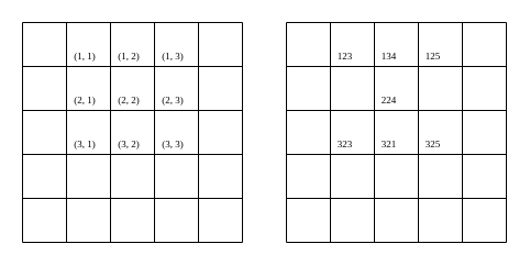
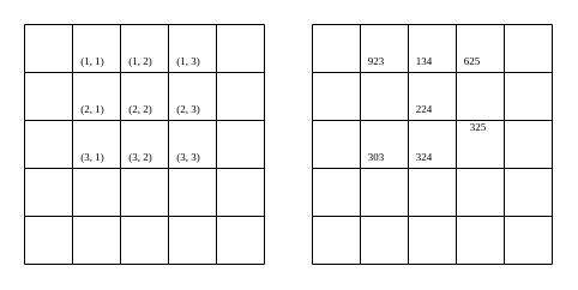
- <mxCell id="40" value="123" style="text;strokeColor=none;fillColor=none;align=center;verticalAlign=middle;rounded=0;fontFamily=Verdana;fontSize=9;fontColor=#000000;" vertex="1" parent="32"><mxGeometry x="38.5" y="20" width="30" height="20" as="geometry" /></mxCell>
+ <mxCell id="40" value="923" style="text;strokeColor=none;fillColor=none;align=center;verticalAlign=middle;rounded=0;fontFamily=Verdana;fontSize=9;fontColor=#000000;" vertex="1" parent="32"><mxGeometry x="38.5" y="20" width="30" height="20" as="geometry" /></mxCell>
- <mxCell id="41" value="125" style="text;strokeColor=none;fillColor=none;align=center;verticalAlign=middle;rounded=0;fontFamily=Verdana;fontSize=9;fontColor=#000000;" vertex="1" parent="32"><mxGeometry x="118.5" y="20" width="30" height="20" as="geometry" /></mxCell>
+ <mxCell id="41" value="625" style="text;strokeColor=none;fillColor=none;align=center;verticalAlign=middle;rounded=0;fontFamily=Verdana;fontSize=9;fontColor=#000000;" vertex="1" parent="32"><mxGeometry x="118.5" y="20" width="30" height="20" as="geometry" /></mxCell>
- <mxCell id="45" value="323" style="text;strokeColor=none;fillColor=none;align=center;verticalAlign=middle;rounded=0;fontFamily=Verdana;fontSize=9;fontColor=#000000;" vertex="1" parent="32"><mxGeometry x="38.5" y="100" width="30" height="20" as="geometry" /></mxCell>
+ <mxCell id="45" value="303" style="text;strokeColor=none;fillColor=none;align=center;verticalAlign=middle;rounded=0;fontFamily=Verdana;fontSize=9;fontColor=#000000;" vertex="1" parent="32"><mxGeometry x="38.5" y="100" width="30" height="20" as="geometry" /></mxCell>
- <mxCell id="43" value="321" style="text;strokeColor=none;fillColor=none;align=center;verticalAlign=middle;rounded=0;fontFamily=Verdana;fontSize=9;fontColor=#000000;" vertex="1" parent="32"><mxGeometry x="78.5" y="100" width="30" height="20" as="geometry" /></mxCell>
+ <mxCell id="43" value="324" style="text;strokeColor=none;fillColor=none;align=center;verticalAlign=middle;rounded=0;fontFamily=Verdana;fontSize=9;fontColor=#000000;" vertex="1" parent="32"><mxGeometry x="78.5" y="100" width="30" height="20" as="geometry" /></mxCell>
- <mxCell id="42" value="325" style="text;strokeColor=none;fillColor=none;align=center;verticalAlign=middle;rounded=0;fontFamily=Verdana;fontSize=9;fontColor=#000000;" vertex="1" parent="32"><mxGeometry x="118.5" y="100" width="30" height="20" as="geometry" /></mxCell>
+ <mxCell id="42" value="325" style="text;strokeColor=none;fillColor=none;align=center;verticalAlign=middle;rounded=0;fontFamily=Verdana;fontSize=9;fontColor=#000000;" vertex="1" parent="32"><mxGeometry x="123.5" y="75" width="30" height="20" as="geometry" /></mxCell>
